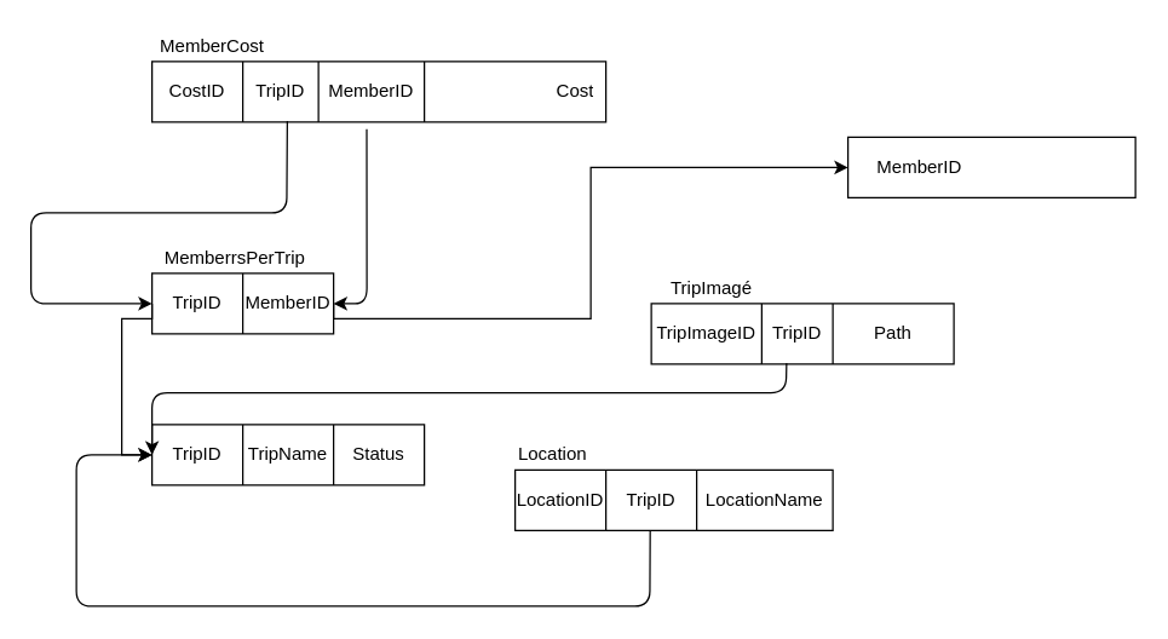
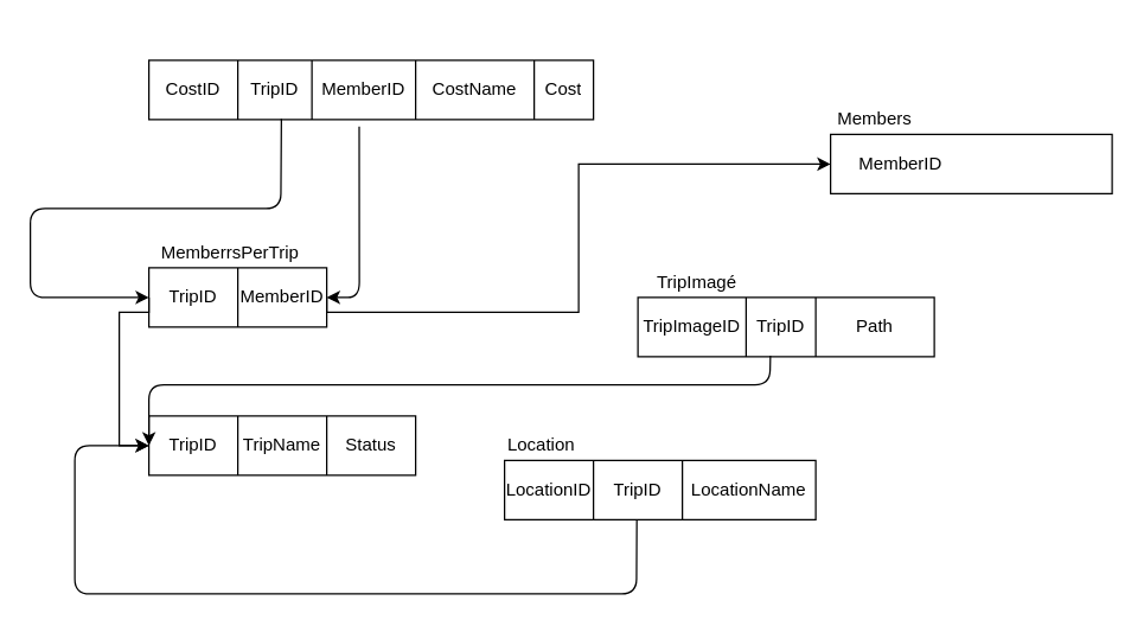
- <mxCell id="8" value="MemberCost" style="text;html=1;strokeColor=none;fillColor=none;align=center;verticalAlign=middle;whiteSpace=wrap;rounded=0;" parent="7" vertex="1"><mxGeometry width="80" height="20" as="geometry" /></mxCell>
+ <mxCell id="14" value="&lt;span&gt;CostName&lt;/span&gt;" style="shape=partialRectangle;html=1;whiteSpace=wrap;connectable=0;overflow=hidden;fillColor=none;top=0;left=0;bottom=0;right=0;" vertex="1" parent="10"><mxGeometry x="180" width="80" height="40" as="geometry" /></mxCell>
+ <mxCell id="6" value="Members" style="text;html=1;strokeColor=none;fillColor=none;align=center;verticalAlign=middle;whiteSpace=wrap;rounded=0;" parent="2" vertex="1"><mxGeometry width="60" height="20" as="geometry" /></mxCell>
